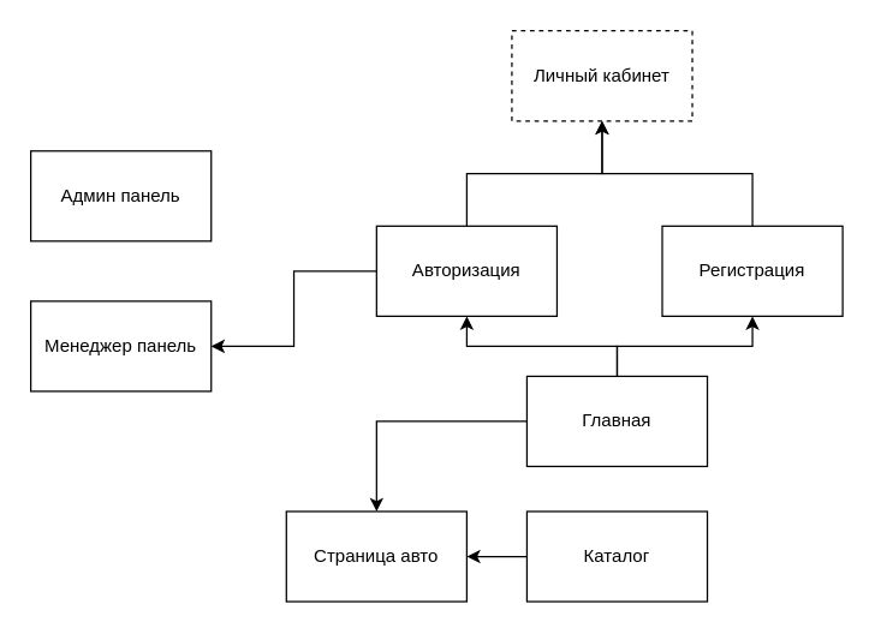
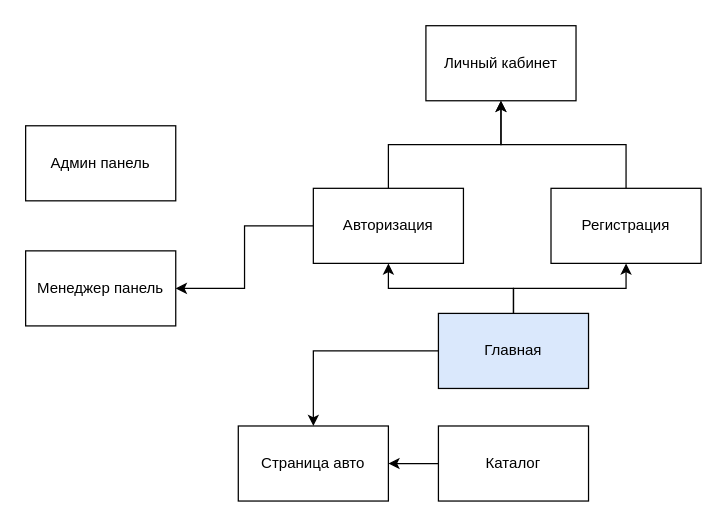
- <mxCell id="13" value="Личный кабинет" style="rounded=0;whiteSpace=wrap;html=1;dashed=1;" vertex="1" parent="1"><mxGeometry x="340" y="20" width="120" height="60" as="geometry" /></mxCell>
+ <mxCell id="13" value="Личный кабинет" style="rounded=0;whiteSpace=wrap;html=1;" vertex="1" parent="1"><mxGeometry x="340" y="20" width="120" height="60" as="geometry" /></mxCell>
- <mxCell id="5" value="Главная" style="rounded=0;whiteSpace=wrap;html=1;" vertex="1" parent="1"><mxGeometry x="350" y="250" width="120" height="60" as="geometry" /></mxCell>
+ <mxCell id="5" value="Главная" style="rounded=0;whiteSpace=wrap;html=1;fillColor=#dae8fc;" vertex="1" parent="1"><mxGeometry x="350" y="250" width="120" height="60" as="geometry" /></mxCell>
